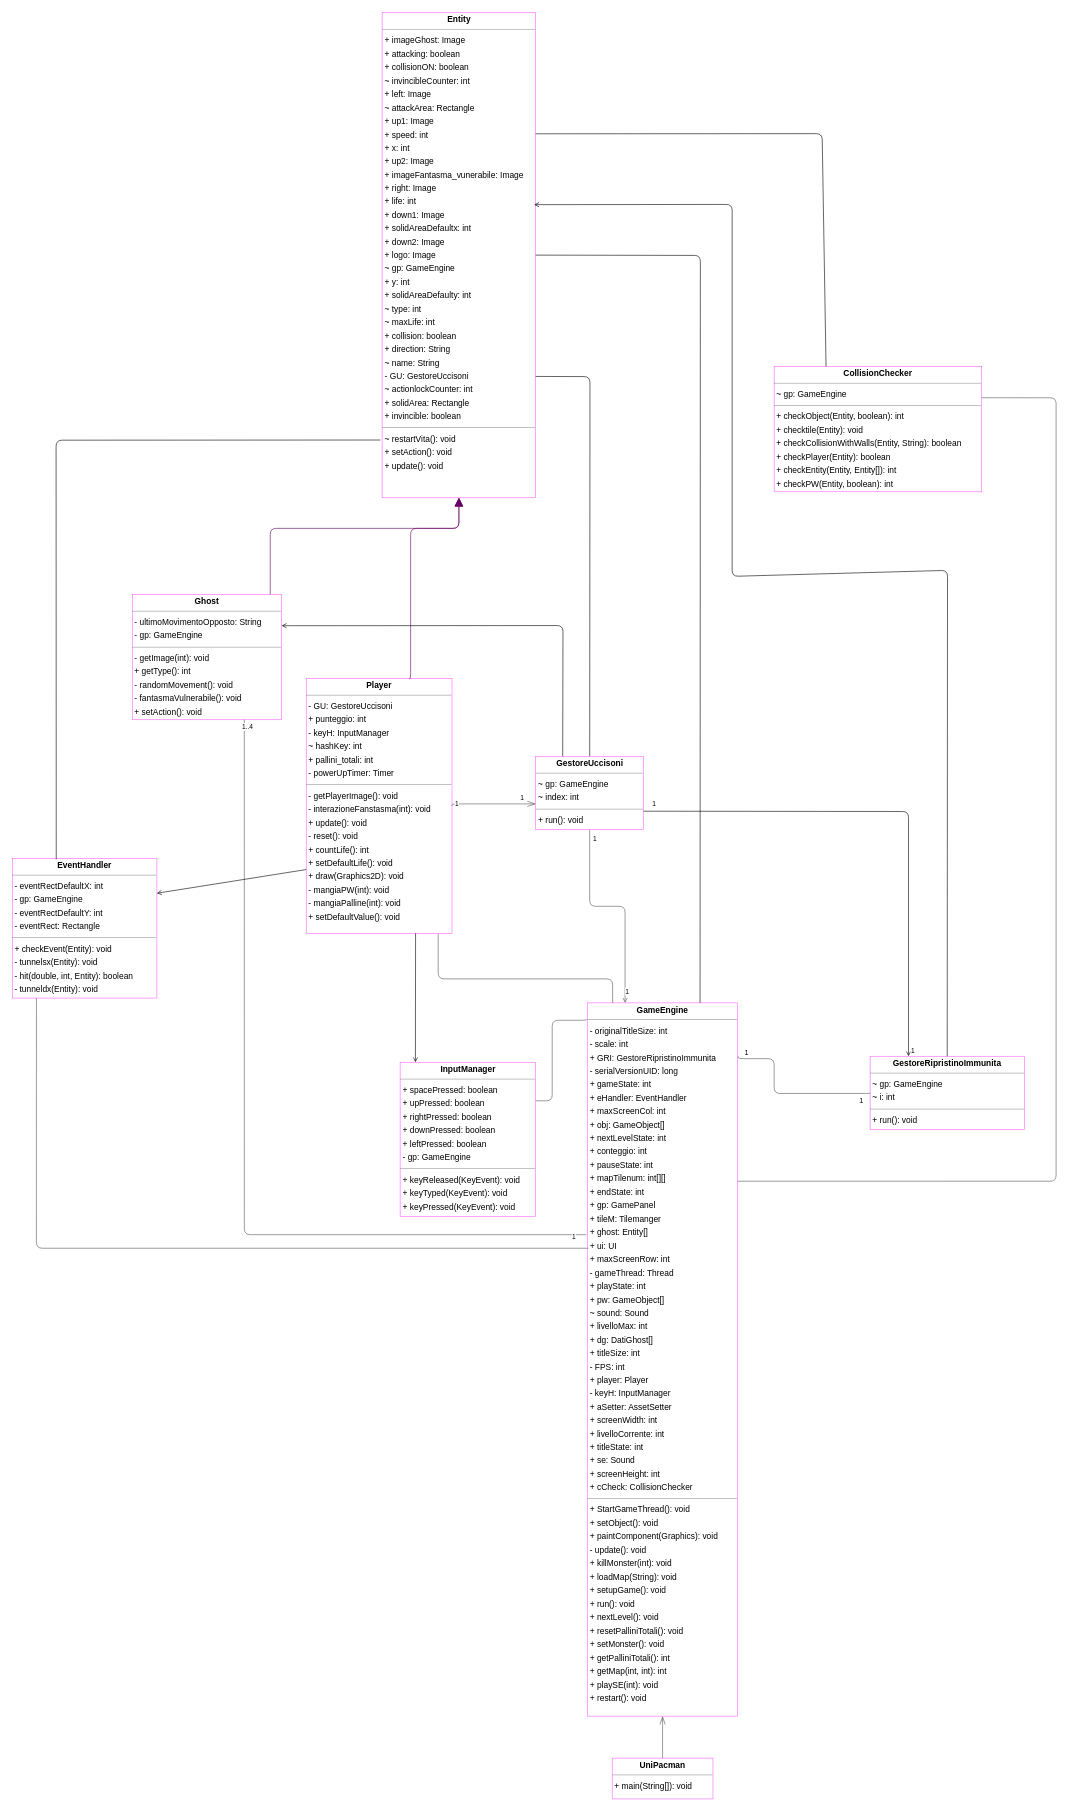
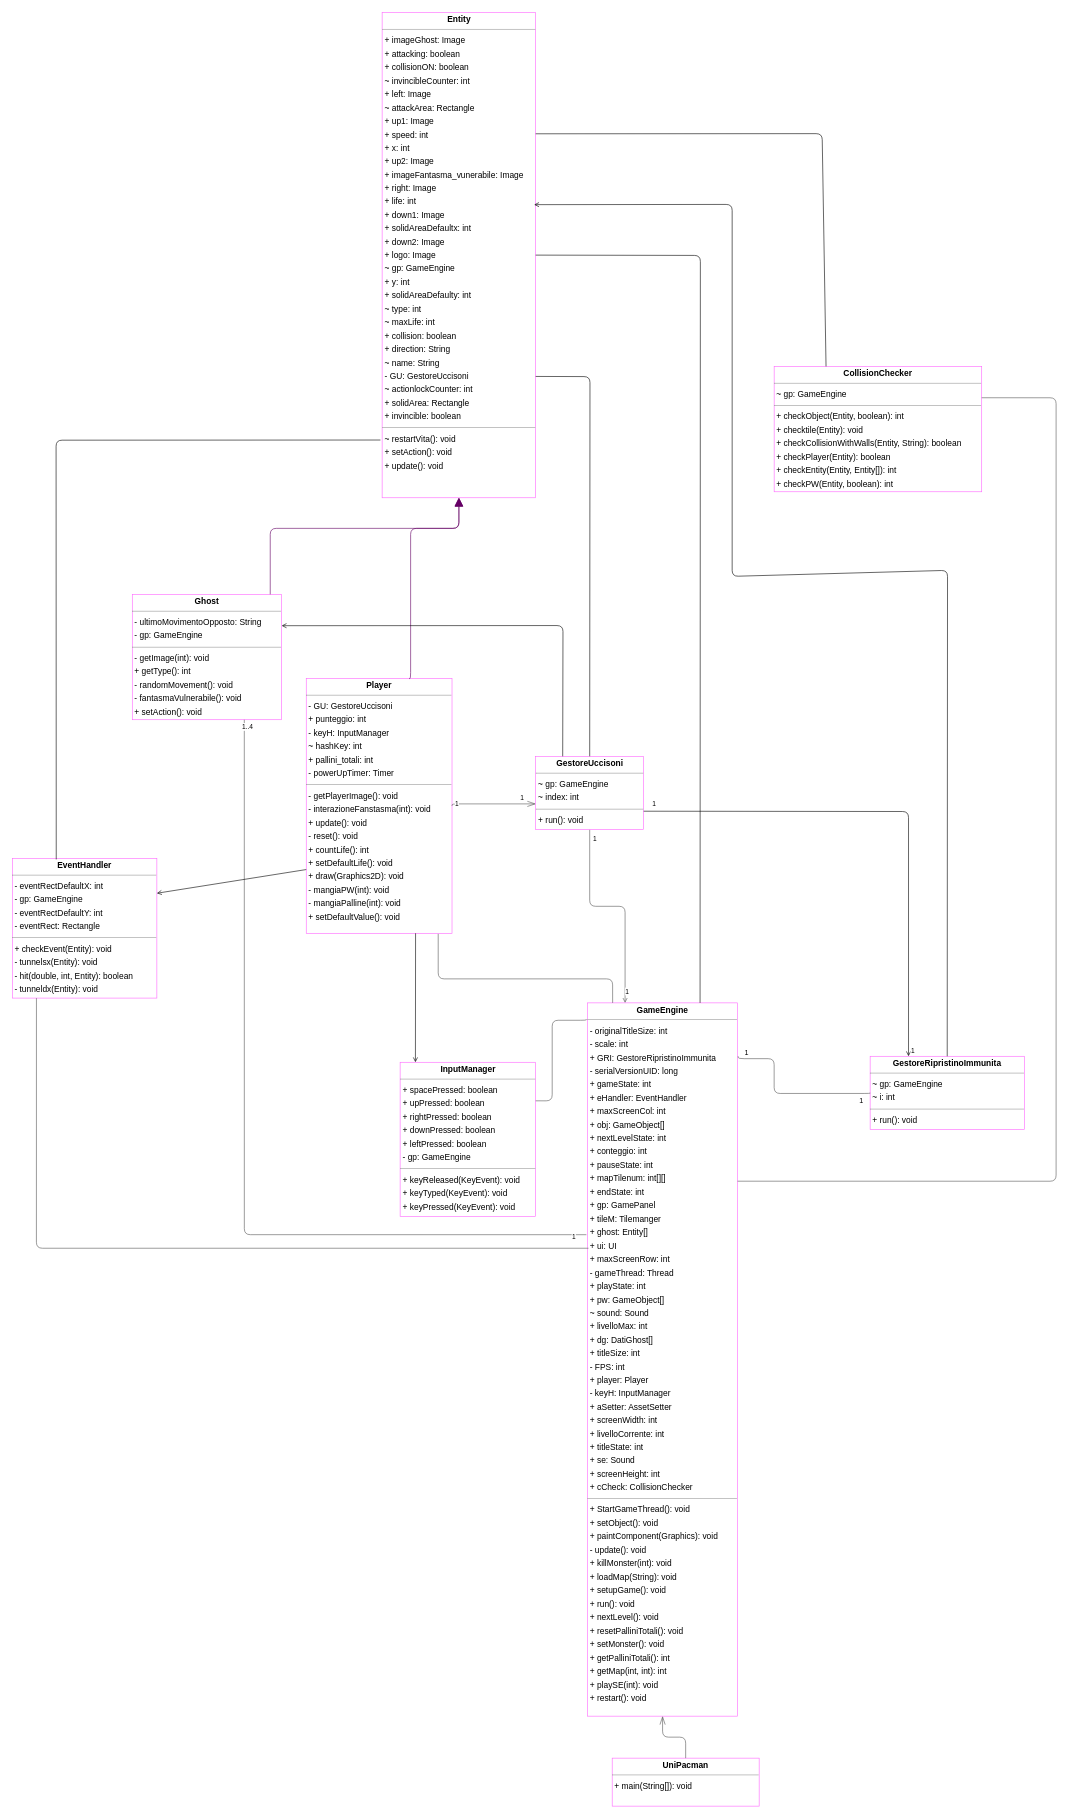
- <mxCell id="10" value="&lt;p style=&quot;margin:0px;margin-top:4px;text-align:center;&quot;&gt;&lt;b&gt;UniPacman&lt;/b&gt;&lt;/p&gt;&lt;hr size=&quot;1&quot;/&gt;&lt;p style=&quot;margin:0 0 0 4px;line-height:1.6;&quot;&gt;+ main(String[]): void&lt;/p&gt;" style="verticalAlign=top;align=left;overflow=fill;fontSize=14;fontFamily=Helvetica;html=1;rounded=0;shadow=0;comic=0;labelBackgroundColor=none;strokeWidth=1;strokeColor=#FF66FF;" parent="1" vertex="1"><mxGeometry x="1020" y="2930" width="168" height="68" as="geometry" /></mxCell>
+ <mxCell id="10" value="&lt;p style=&quot;margin:0px;margin-top:4px;text-align:center;&quot;&gt;&lt;b&gt;UniPacman&lt;/b&gt;&lt;/p&gt;&lt;hr size=&quot;1&quot;/&gt;&lt;p style=&quot;margin:0 0 0 4px;line-height:1.6;&quot;&gt;+ main(String[]): void&lt;/p&gt;" style="verticalAlign=top;align=left;overflow=fill;fontSize=14;fontFamily=Helvetica;html=1;rounded=0;shadow=0;comic=0;labelBackgroundColor=none;strokeWidth=1;strokeColor=#FF66FF;" parent="1" vertex="1"><mxGeometry x="1020" y="2930" width="245" height="80" as="geometry" /></mxCell>
